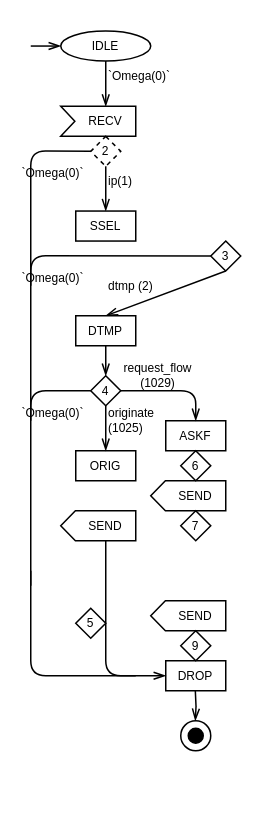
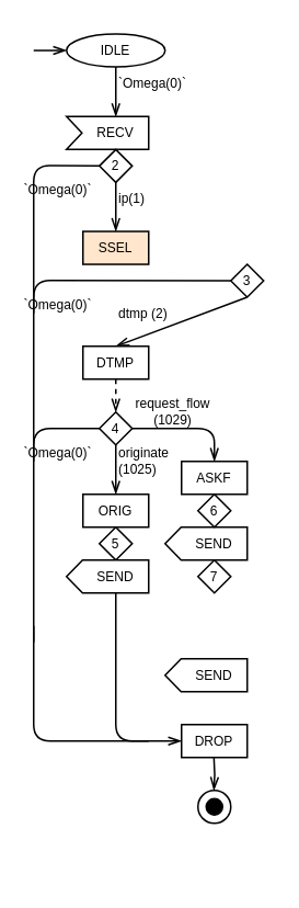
- <mxCell id="23" value="2" style="rhombus;whiteSpace=wrap;html=1;fontSize=8;dashed=1;" parent="1" vertex="1"><mxGeometry x="60" y="90.4" width="20" height="20" as="geometry" /></mxCell>
+ <mxCell id="23" value="2" style="rhombus;whiteSpace=wrap;html=1;fontSize=8;" parent="1" vertex="1"><mxGeometry x="60" y="90.4" width="20" height="20" as="geometry" /></mxCell>
- <mxCell id="5" value="SSEL" style="rounded=0;whiteSpace=wrap;html=1;fontSize=8;" parent="1" vertex="1"><mxGeometry x="50" y="140.2" width="40" height="20" as="geometry" /></mxCell>
+ <mxCell id="5" value="SSEL" style="rounded=0;whiteSpace=wrap;html=1;fontSize=8;fillColor=#ffe6cc;" parent="1" vertex="1"><mxGeometry x="50" y="140.2" width="40" height="20" as="geometry" /></mxCell>
- <mxCell id="13" value="" style="endArrow=openThin;html=1;fontSize=8;endFill=0;entryX=0.5;entryY=0;entryDx=0;entryDy=0;exitX=0.5;exitY=1;exitDx=0;exitDy=0;" parent="1" source="9" target="12" edge="1"><mxGeometry width="50" height="50" relative="1" as="geometry"><mxPoint x="190" y="130" as="sourcePoint" /><mxPoint x="230" y="160" as="targetPoint" /></mxGeometry></mxCell>
+ <mxCell id="13" value="" style="endArrow=openThin;html=1;fontSize=8;endFill=0;entryX=0.5;entryY=0;entryDx=0;entryDy=0;exitX=0.5;exitY=1;exitDx=0;exitDy=0;dashed=1;" parent="1" source="9" target="12" edge="1"><mxGeometry width="50" height="50" relative="1" as="geometry"><mxPoint x="190" y="130" as="sourcePoint" /><mxPoint x="230" y="160" as="targetPoint" /></mxGeometry></mxCell>
- <mxCell id="20" value="5" style="rhombus;whiteSpace=wrap;html=1;fontSize=8;" parent="1" vertex="1"><mxGeometry x="50" y="405" width="20" height="20" as="geometry" /></mxCell>
+ <mxCell id="20" value="5" style="rhombus;whiteSpace=wrap;html=1;fontSize=8;" parent="1" vertex="1"><mxGeometry x="60" y="320" width="20" height="20" as="geometry" /></mxCell>
- <mxCell id="45" value="9" style="rhombus;whiteSpace=wrap;html=1;fontSize=8;" parent="1" vertex="1"><mxGeometry x="120" y="420" width="20" height="20" as="geometry" /></mxCell>
